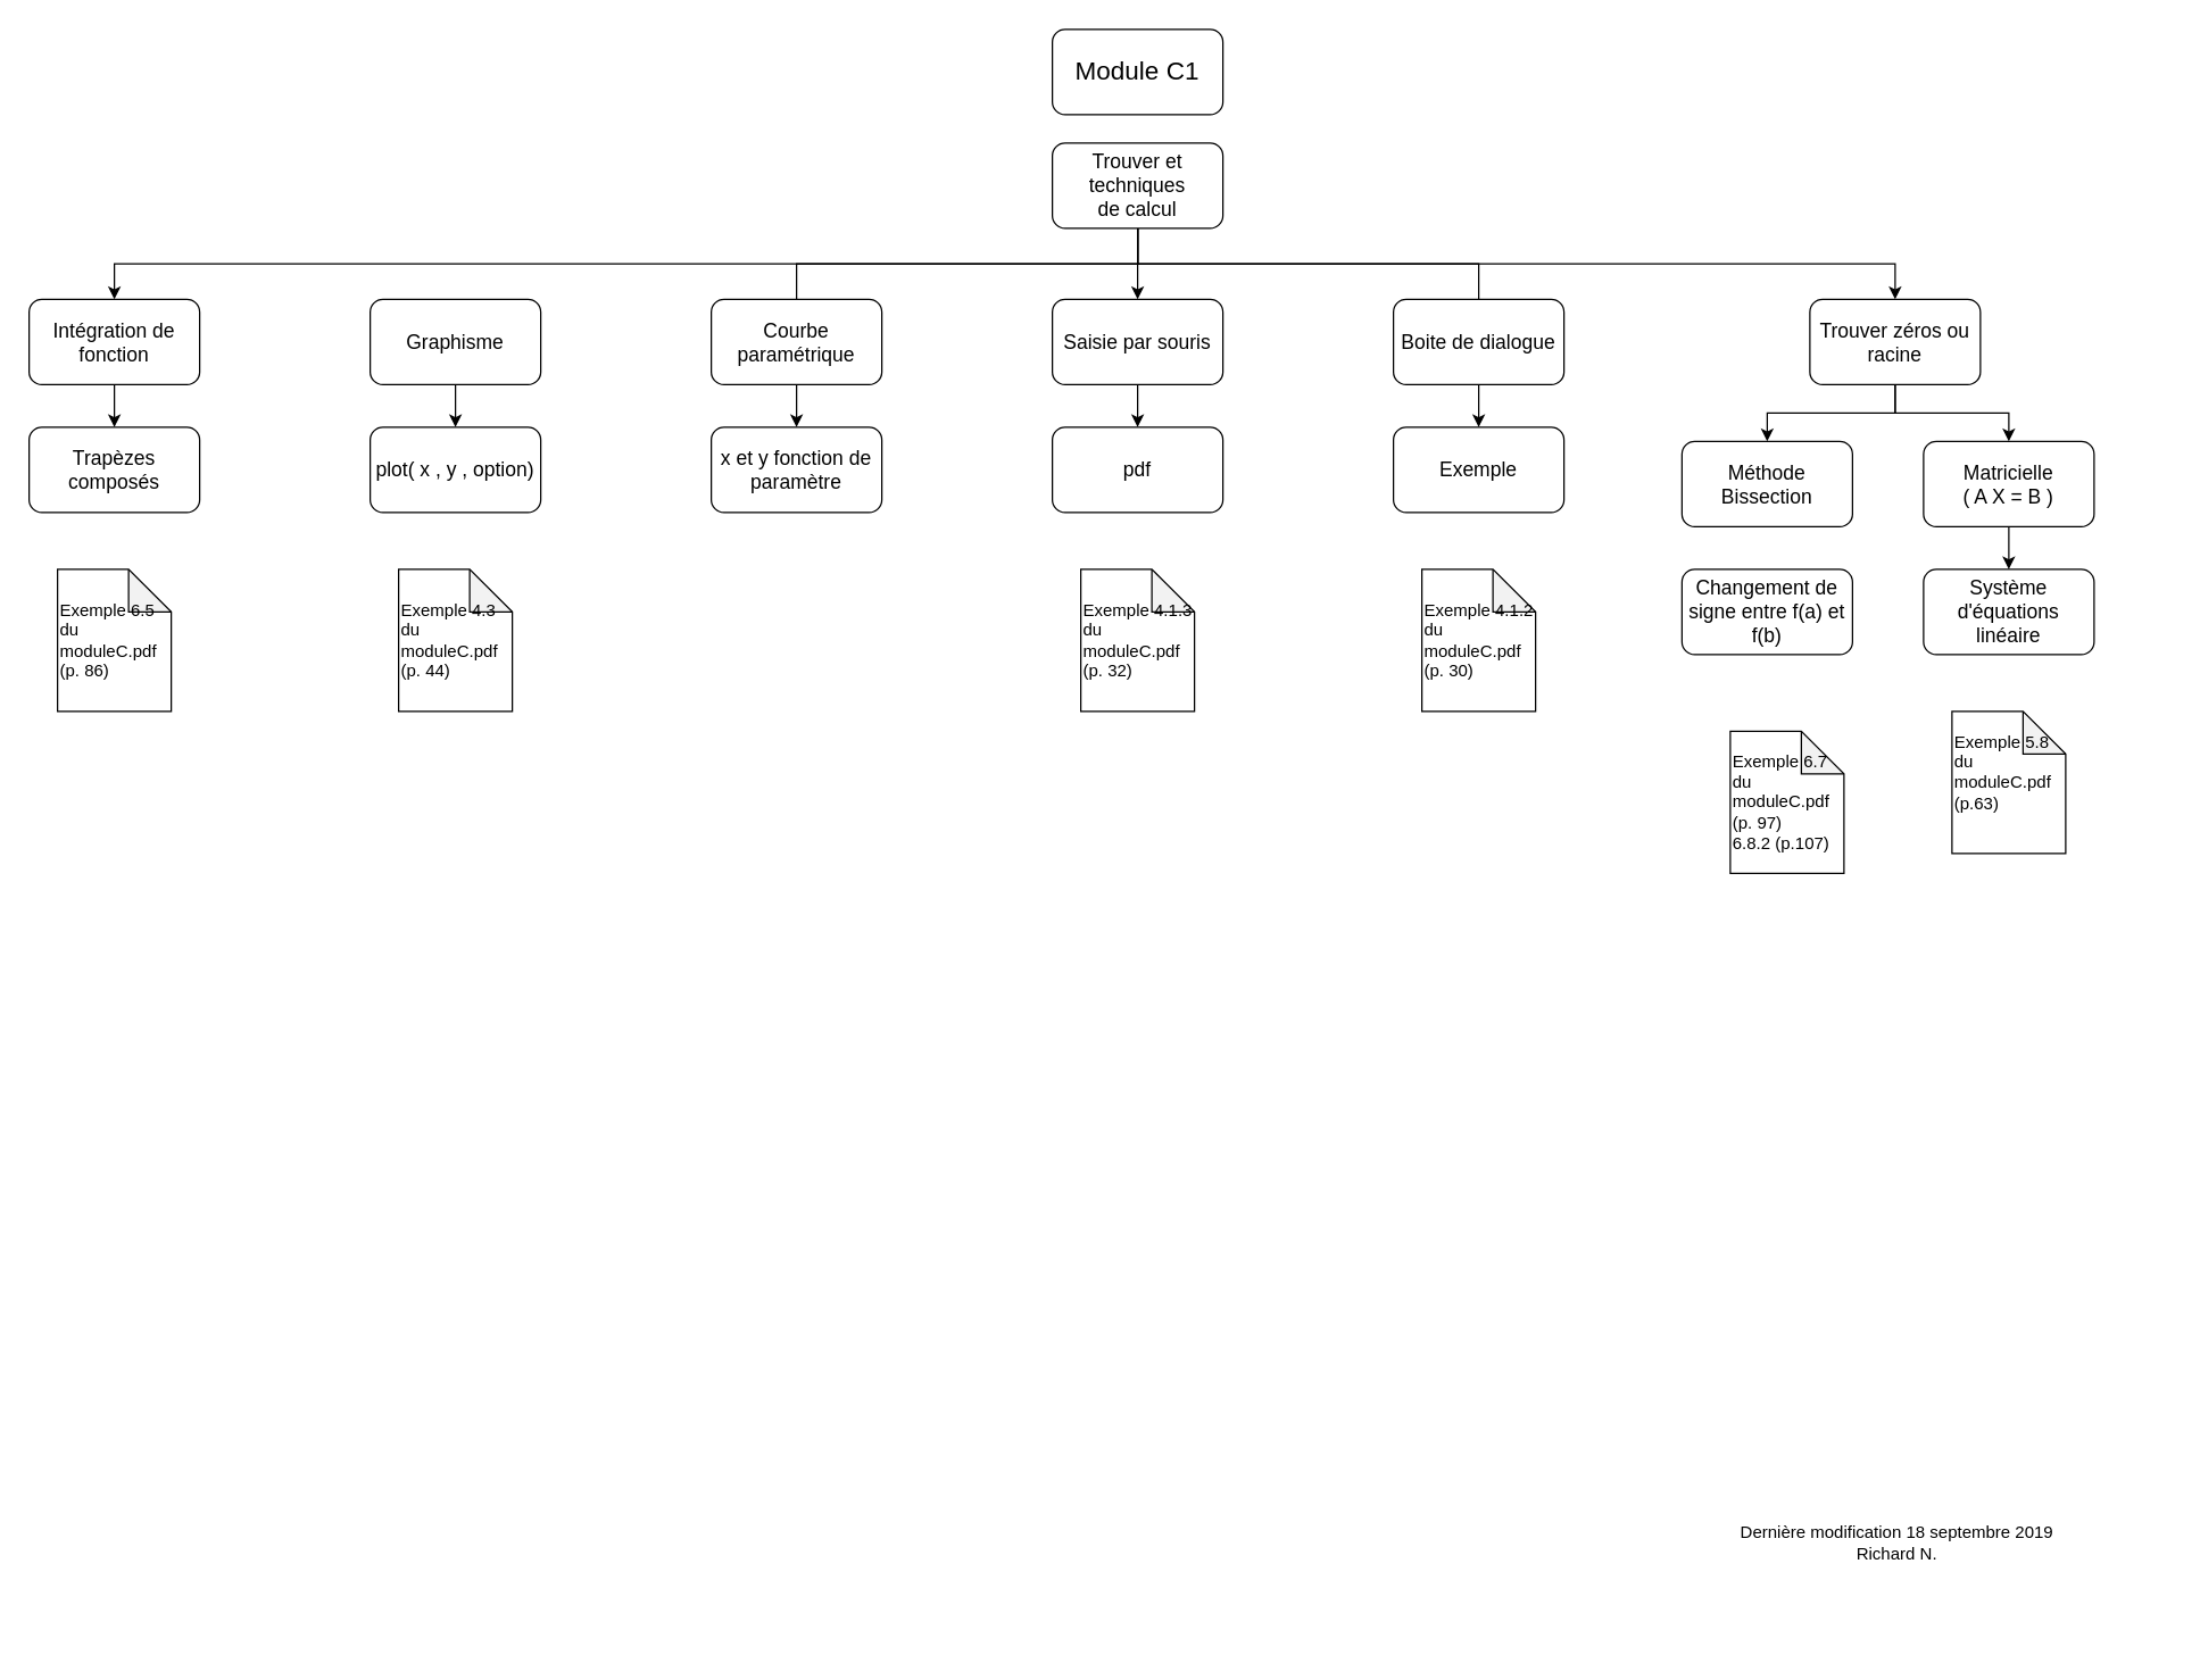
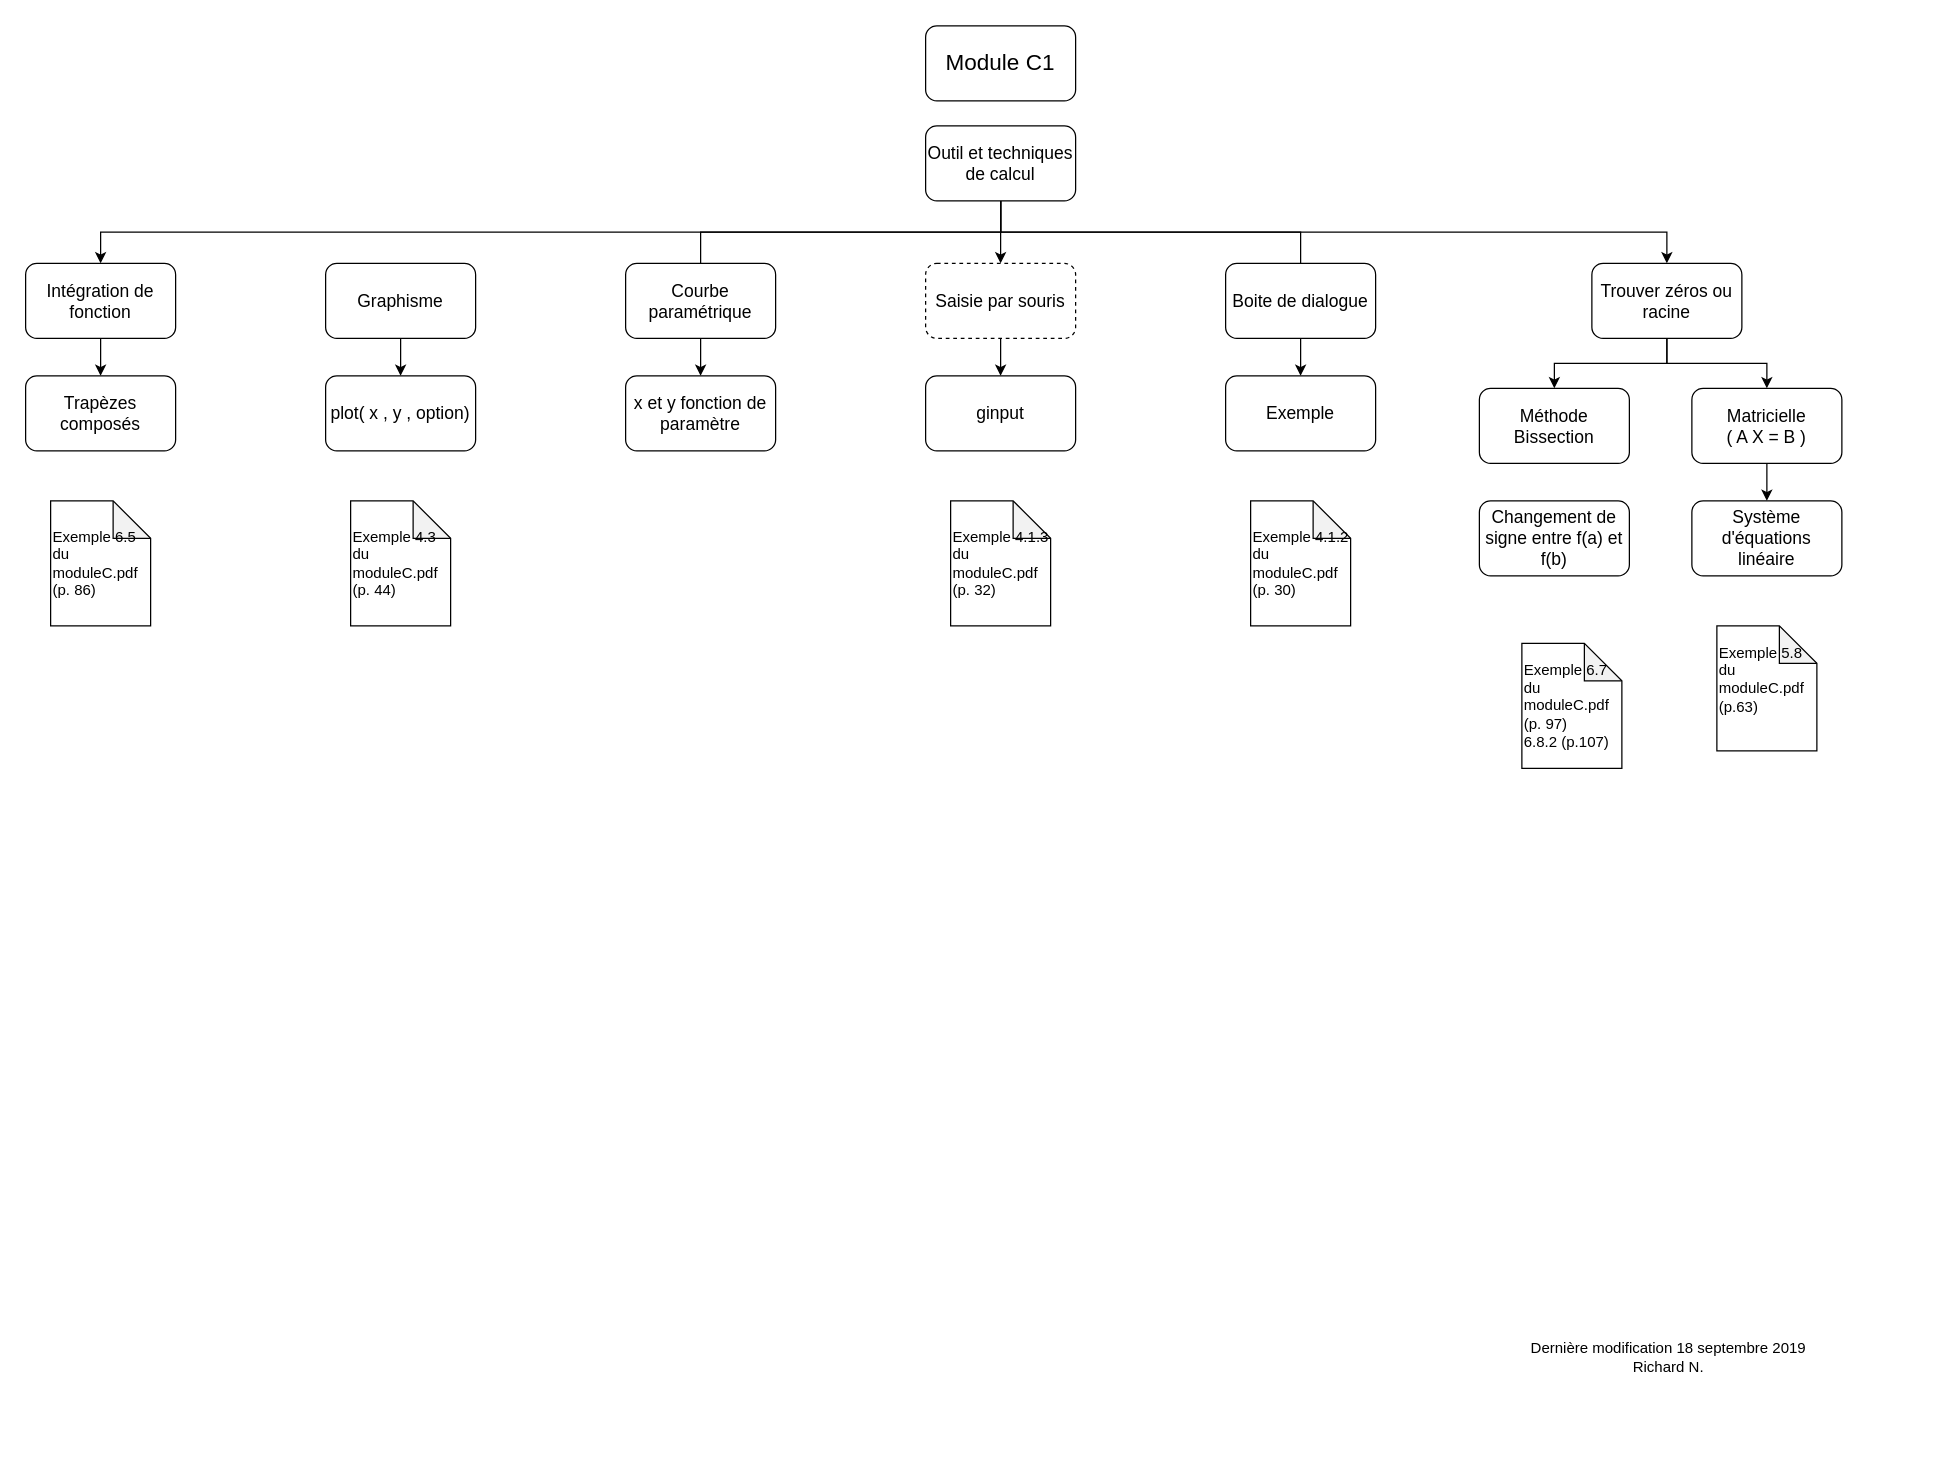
- <mxCell id="8" value="&lt;div style=&quot;font-size: 14px&quot;&gt;&lt;font style=&quot;font-size: 14px&quot;&gt;Trouver et techniques&lt;/font&gt;&lt;/div&gt;&lt;div style=&quot;font-size: 14px&quot;&gt;&lt;font style=&quot;font-size: 14px&quot;&gt;de calcul&lt;/font&gt;&lt;font style=&quot;font-size: 14px&quot;&gt;&lt;br&gt;&lt;/font&gt;&lt;/div&gt;" style="rounded=1;whiteSpace=wrap;html=1;" parent="1" vertex="1"><mxGeometry x="740" y="100" width="120" height="60" as="geometry" /></mxCell>
+ <mxCell id="8" value="&lt;div style=&quot;font-size: 14px&quot;&gt;&lt;font style=&quot;font-size: 14px&quot;&gt;Outil et techniques&lt;/font&gt;&lt;/div&gt;&lt;div style=&quot;font-size: 14px&quot;&gt;&lt;font style=&quot;font-size: 14px&quot;&gt;de calcul&lt;/font&gt;&lt;font style=&quot;font-size: 14px&quot;&gt;&lt;br&gt;&lt;/font&gt;&lt;/div&gt;" style="rounded=1;whiteSpace=wrap;html=1;" parent="1" vertex="1"><mxGeometry x="740" y="100" width="120" height="60" as="geometry" /></mxCell>
- <mxCell id="12" value="&lt;font style=&quot;font-size: 14px&quot;&gt;Saisie par souris&lt;/font&gt;" style="rounded=1;whiteSpace=wrap;html=1;" parent="1" vertex="1"><mxGeometry x="740" y="210" width="120" height="60" as="geometry" /></mxCell>
+ <mxCell id="12" value="&lt;font style=&quot;font-size: 14px&quot;&gt;Saisie par souris&lt;/font&gt;" style="rounded=1;whiteSpace=wrap;html=1;dashed=1;" parent="1" vertex="1"><mxGeometry x="740" y="210" width="120" height="60" as="geometry" /></mxCell>
- <mxCell id="22" value="&lt;font style=&quot;font-size: 14px&quot;&gt;pdf&lt;/font&gt;" style="rounded=1;whiteSpace=wrap;html=1;" parent="1" vertex="1"><mxGeometry x="740" y="300" width="120" height="60" as="geometry" /></mxCell>
+ <mxCell id="22" value="&lt;font style=&quot;font-size: 14px&quot;&gt;ginput&lt;/font&gt;" style="rounded=1;whiteSpace=wrap;html=1;" parent="1" vertex="1"><mxGeometry x="740" y="300" width="120" height="60" as="geometry" /></mxCell>
